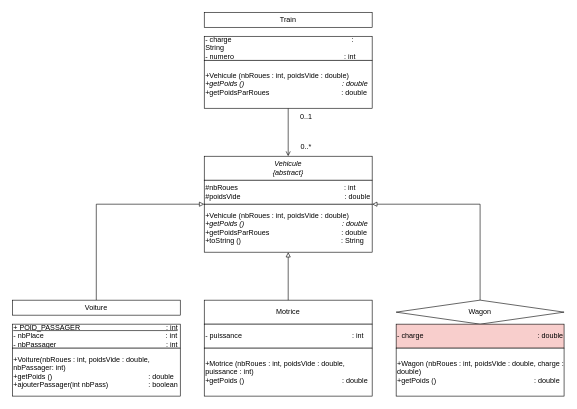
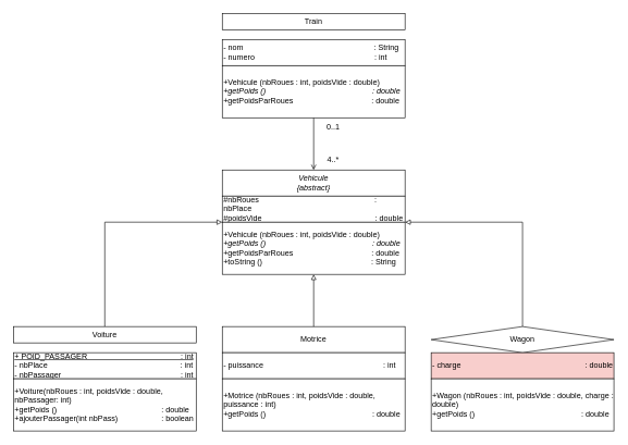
- <mxCell id="14" value="- charge&amp;nbsp; &amp;nbsp; &amp;nbsp; &amp;nbsp; &amp;nbsp; &amp;nbsp; &amp;nbsp; &amp;nbsp; &amp;nbsp; &amp;nbsp; &amp;nbsp; &amp;nbsp; &amp;nbsp; &amp;nbsp; &amp;nbsp; &amp;nbsp; &amp;nbsp; &amp;nbsp; &amp;nbsp; &amp;nbsp; &amp;nbsp; &amp;nbsp; &amp;nbsp; &amp;nbsp; &amp;nbsp; &amp;nbsp; &amp;nbsp; &amp;nbsp; &amp;nbsp; &amp;nbsp; : String&lt;br&gt;- numero&amp;nbsp; &amp;nbsp; &amp;nbsp; &amp;nbsp; &amp;nbsp; &amp;nbsp; &amp;nbsp; &amp;nbsp; &amp;nbsp; &amp;nbsp; &amp;nbsp; &amp;nbsp; &amp;nbsp; &amp;nbsp; &amp;nbsp; &amp;nbsp; &amp;nbsp; &amp;nbsp; &amp;nbsp; &amp;nbsp; &amp;nbsp; &amp;nbsp; &amp;nbsp; &amp;nbsp; &amp;nbsp; &amp;nbsp; &amp;nbsp; &amp;nbsp;: int" style="rounded=0;whiteSpace=wrap;html=1;align=left;" parent="1" vertex="1"><mxGeometry x="340" y="60" width="280" height="40" as="geometry" /></mxCell>
+ <mxCell id="14" value="- nom&amp;nbsp; &amp;nbsp; &amp;nbsp; &amp;nbsp; &amp;nbsp; &amp;nbsp; &amp;nbsp; &amp;nbsp; &amp;nbsp; &amp;nbsp; &amp;nbsp; &amp;nbsp; &amp;nbsp; &amp;nbsp; &amp;nbsp; &amp;nbsp; &amp;nbsp; &amp;nbsp; &amp;nbsp; &amp;nbsp; &amp;nbsp; &amp;nbsp; &amp;nbsp; &amp;nbsp; &amp;nbsp; &amp;nbsp; &amp;nbsp; &amp;nbsp; &amp;nbsp; &amp;nbsp; : String&lt;br&gt;- numero&amp;nbsp; &amp;nbsp; &amp;nbsp; &amp;nbsp; &amp;nbsp; &amp;nbsp; &amp;nbsp; &amp;nbsp; &amp;nbsp; &amp;nbsp; &amp;nbsp; &amp;nbsp; &amp;nbsp; &amp;nbsp; &amp;nbsp; &amp;nbsp; &amp;nbsp; &amp;nbsp; &amp;nbsp; &amp;nbsp; &amp;nbsp; &amp;nbsp; &amp;nbsp; &amp;nbsp; &amp;nbsp; &amp;nbsp; &amp;nbsp; &amp;nbsp;: int" style="rounded=0;whiteSpace=wrap;html=1;align=left;" parent="1" vertex="1"><mxGeometry x="340" y="60" width="280" height="40" as="geometry" /></mxCell>
- <mxCell id="18" value="0..*" style="text;html=1;strokeColor=none;fillColor=none;align=center;verticalAlign=middle;whiteSpace=wrap;rounded=0;" parent="1" vertex="1"><mxGeometry x="480" y="230" width="60" height="30" as="geometry" /></mxCell>
+ <mxCell id="18" value="4..*" style="text;html=1;strokeColor=none;fillColor=none;align=center;verticalAlign=middle;whiteSpace=wrap;rounded=0;" parent="1" vertex="1"><mxGeometry x="480" y="230" width="60" height="30" as="geometry" /></mxCell>
- <mxCell id="3" value="#nbRoues&amp;nbsp; &amp;nbsp; &amp;nbsp; &amp;nbsp; &amp;nbsp; &amp;nbsp; &amp;nbsp; &amp;nbsp; &amp;nbsp; &amp;nbsp; &amp;nbsp; &amp;nbsp; &amp;nbsp; &amp;nbsp; &amp;nbsp; &amp;nbsp; &amp;nbsp; &amp;nbsp; &amp;nbsp; &amp;nbsp; &amp;nbsp; &amp;nbsp; &amp;nbsp; &amp;nbsp; &amp;nbsp; &amp;nbsp; &amp;nbsp;: int&lt;br&gt;#poidsVide&amp;nbsp; &amp;nbsp; &amp;nbsp; &amp;nbsp; &amp;nbsp; &amp;nbsp; &amp;nbsp; &amp;nbsp; &amp;nbsp; &amp;nbsp; &amp;nbsp; &amp;nbsp; &amp;nbsp; &amp;nbsp; &amp;nbsp; &amp;nbsp; &amp;nbsp; &amp;nbsp; &amp;nbsp; &amp;nbsp; &amp;nbsp; &amp;nbsp; &amp;nbsp; &amp;nbsp; &amp;nbsp; &amp;nbsp; : double" style="rounded=0;whiteSpace=wrap;html=1;align=left;" parent="1" vertex="1"><mxGeometry x="340" y="300" width="280" height="40" as="geometry" /></mxCell>
+ <mxCell id="3" value="#nbRoues&amp;nbsp; &amp;nbsp; &amp;nbsp; &amp;nbsp; &amp;nbsp; &amp;nbsp; &amp;nbsp; &amp;nbsp; &amp;nbsp; &amp;nbsp; &amp;nbsp; &amp;nbsp; &amp;nbsp; &amp;nbsp; &amp;nbsp; &amp;nbsp; &amp;nbsp; &amp;nbsp; &amp;nbsp; &amp;nbsp; &amp;nbsp; &amp;nbsp; &amp;nbsp; &amp;nbsp; &amp;nbsp; &amp;nbsp; &amp;nbsp;: nbPlace&lt;br&gt;#poidsVide&amp;nbsp; &amp;nbsp; &amp;nbsp; &amp;nbsp; &amp;nbsp; &amp;nbsp; &amp;nbsp; &amp;nbsp; &amp;nbsp; &amp;nbsp; &amp;nbsp; &amp;nbsp; &amp;nbsp; &amp;nbsp; &amp;nbsp; &amp;nbsp; &amp;nbsp; &amp;nbsp; &amp;nbsp; &amp;nbsp; &amp;nbsp; &amp;nbsp; &amp;nbsp; &amp;nbsp; &amp;nbsp; &amp;nbsp; : double" style="rounded=0;whiteSpace=wrap;html=1;align=left;" parent="1" vertex="1"><mxGeometry x="340" y="300" width="280" height="40" as="geometry" /></mxCell>
